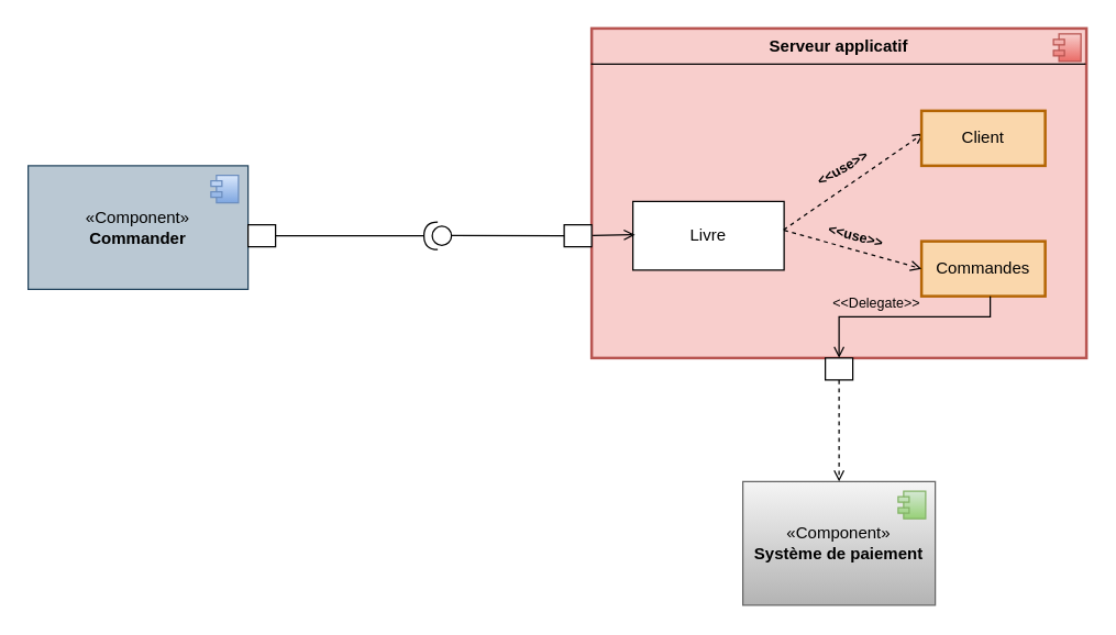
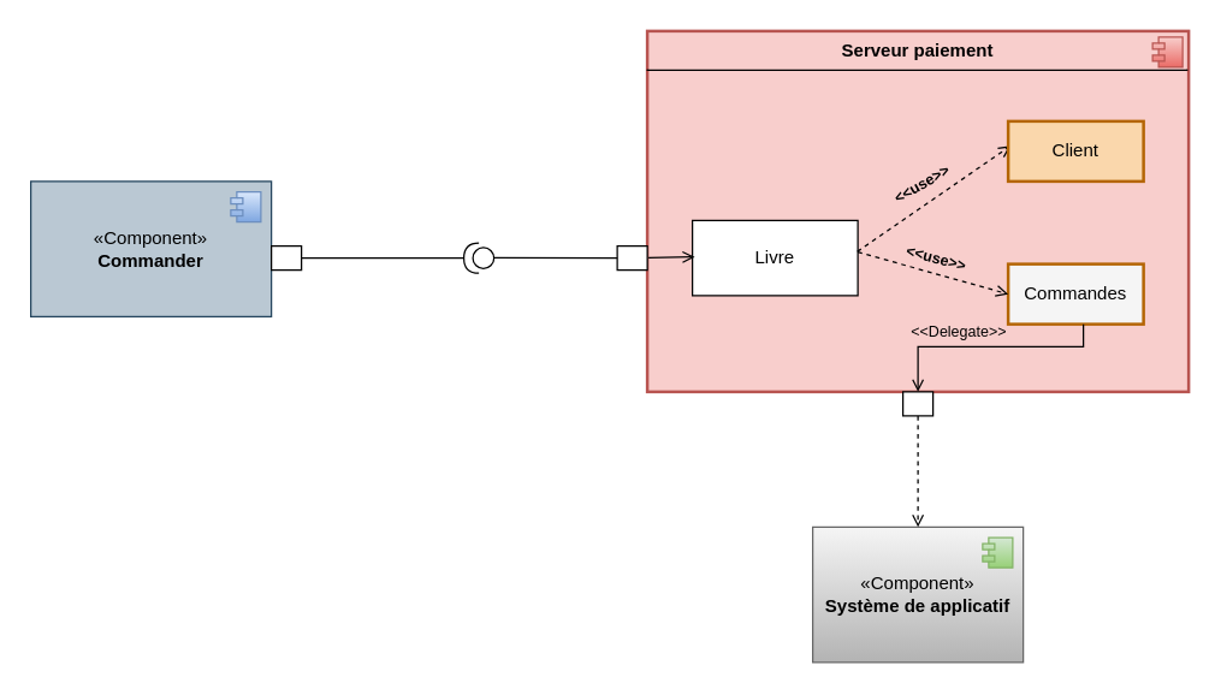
- <mxCell id="5" value="&lt;p style=&quot;margin:0px;margin-top:6px;text-align:center;&quot;&gt;&lt;b&gt;Serveur applicatif&lt;/b&gt;&lt;/p&gt;&lt;hr size=&quot;1&quot; style=&quot;border-style:solid;&quot;&gt;&lt;p style=&quot;margin:0px;margin-left:8px;&quot;&gt;&lt;br&gt;&lt;/p&gt;" style="align=left;overflow=fill;html=1;dropTarget=0;whiteSpace=wrap;strokeWidth=2;fillColor=#f8cecc;strokeColor=#b85450;" vertex="1" parent="1"><mxGeometry x="430" y="20" width="360" height="240" as="geometry" /></mxCell>
+ <mxCell id="5" value="&lt;p style=&quot;margin:0px;margin-top:6px;text-align:center;&quot;&gt;&lt;b&gt;Serveur paiement&lt;/b&gt;&lt;/p&gt;&lt;hr size=&quot;1&quot; style=&quot;border-style:solid;&quot;&gt;&lt;p style=&quot;margin:0px;margin-left:8px;&quot;&gt;&lt;br&gt;&lt;/p&gt;" style="align=left;overflow=fill;html=1;dropTarget=0;whiteSpace=wrap;strokeWidth=2;fillColor=#f8cecc;strokeColor=#b85450;" vertex="1" parent="1"><mxGeometry x="430" y="20" width="360" height="240" as="geometry" /></mxCell>
- <mxCell id="12" value="Commandes" style="html=1;whiteSpace=wrap;fillColor=#fad7ac;strokeColor=#b46504;strokeWidth=2;" vertex="1" parent="1"><mxGeometry x="670" y="175" width="90" height="40" as="geometry" /></mxCell>
+ <mxCell id="12" value="Commandes" style="html=1;whiteSpace=wrap;fillColor=#f5f5f5;strokeColor=#b46504;strokeWidth=2;" vertex="1" parent="1"><mxGeometry x="670" y="175" width="90" height="40" as="geometry" /></mxCell>
- <mxCell id="15" value="«Component»&lt;br&gt;&lt;b&gt;Système de paiement&lt;/b&gt;" style="html=1;dropTarget=0;whiteSpace=wrap;fillColor=#f5f5f5;gradientColor=#b3b3b3;strokeColor=#666666;" vertex="1" parent="1"><mxGeometry x="540" y="350" width="140" height="90" as="geometry" /></mxCell>
+ <mxCell id="15" value="«Component»&lt;br&gt;&lt;b&gt;Système de applicatif&lt;/b&gt;" style="html=1;dropTarget=0;whiteSpace=wrap;fillColor=#f5f5f5;gradientColor=#b3b3b3;strokeColor=#666666;" vertex="1" parent="1"><mxGeometry x="540" y="350" width="140" height="90" as="geometry" /></mxCell>
